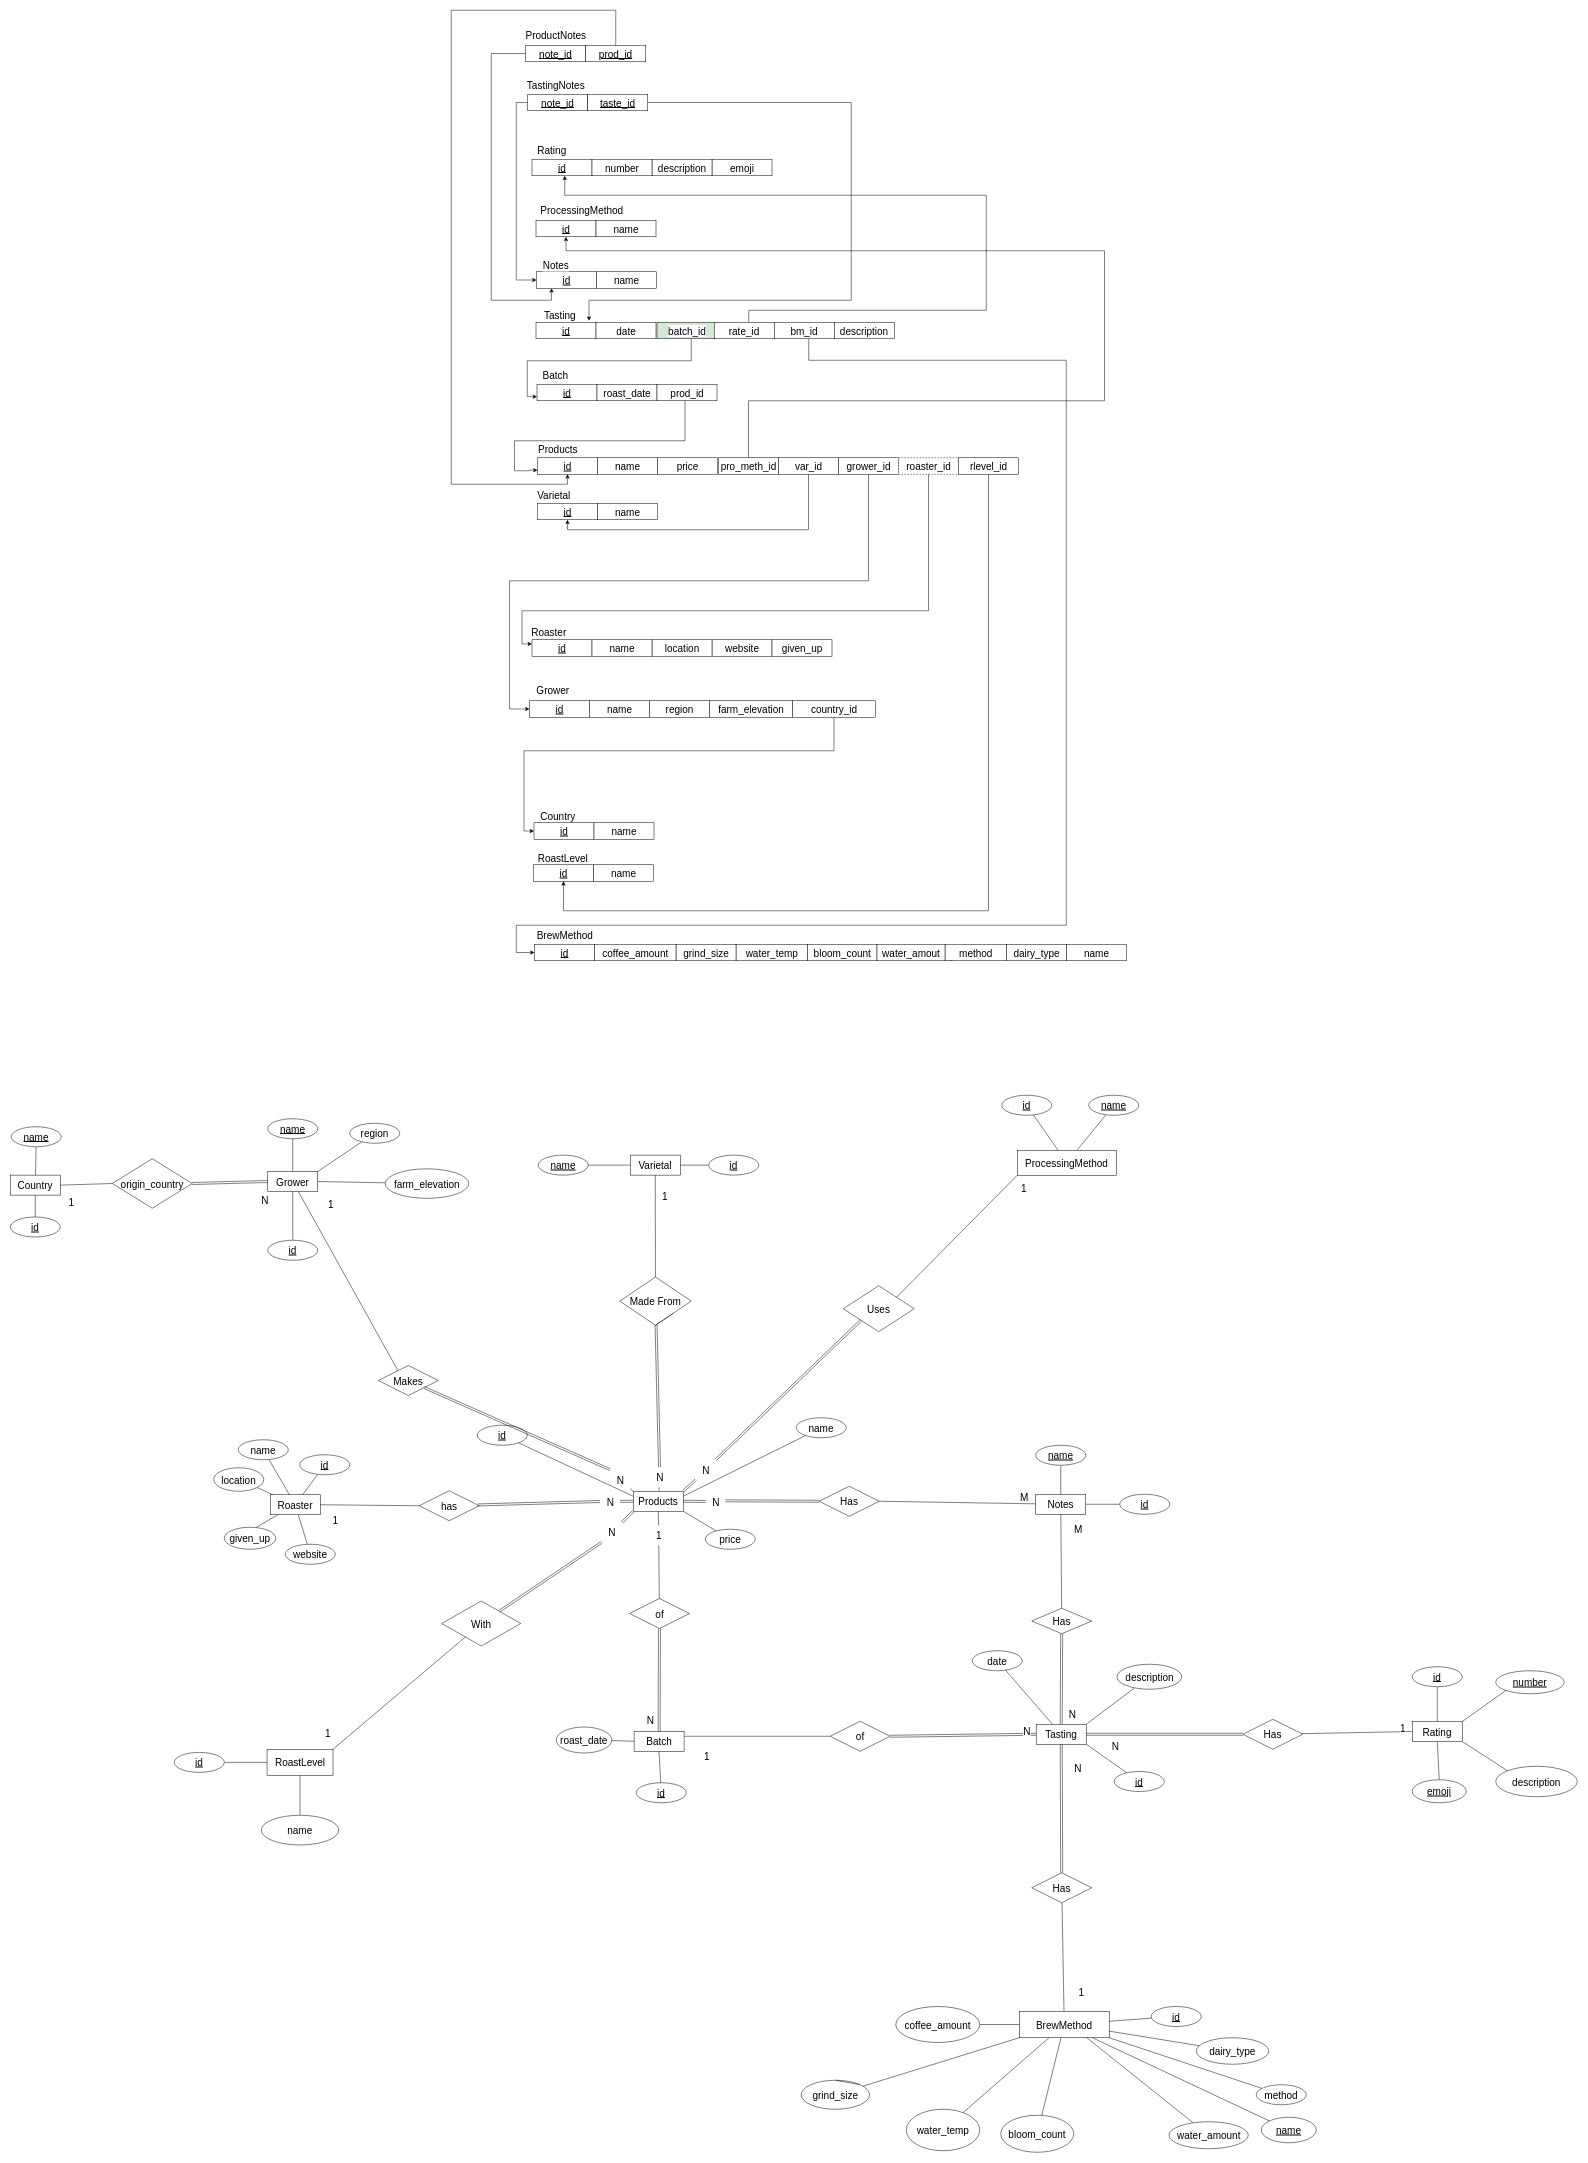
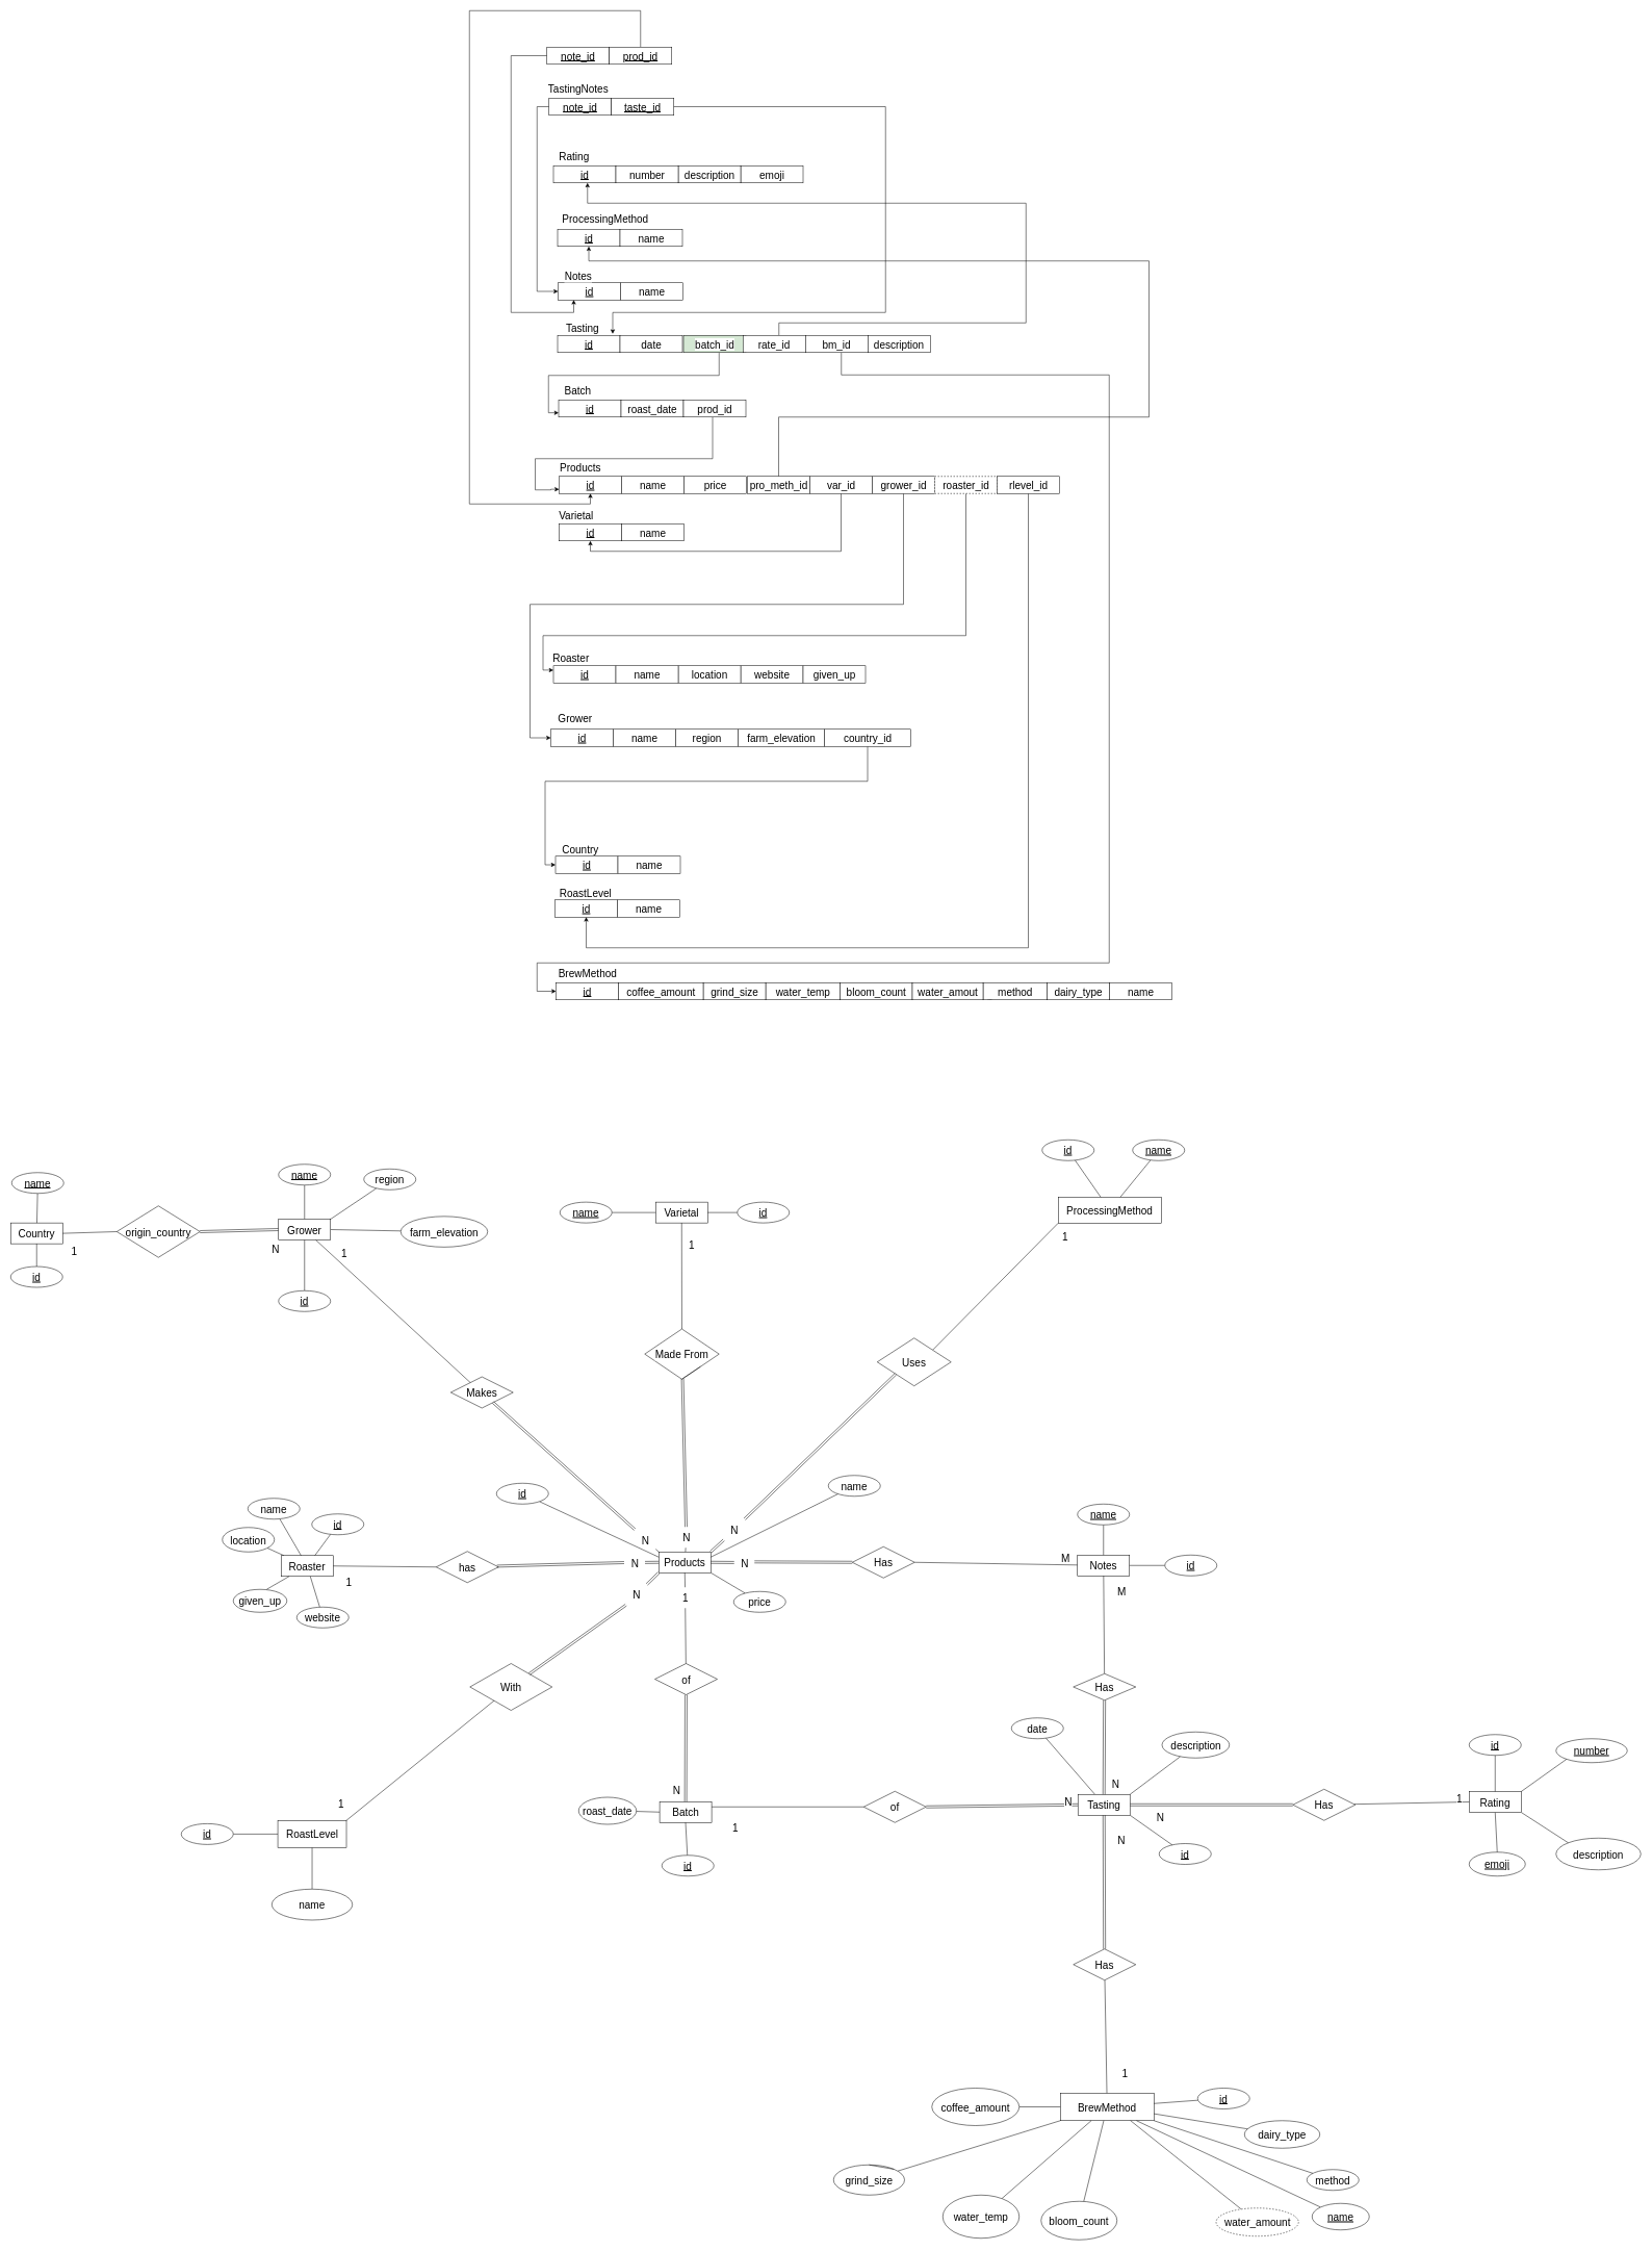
- <mxCell id="229" value="ProductNotes" style="text;html=1;align=center;verticalAlign=middle;resizable=0;points=[];autosize=1;strokeColor=none;fillColor=none;fontSize=20;" parent="1" vertex="1"><mxGeometry x="1040.5" y="50" width="140" height="40" as="geometry" /></mxCell>
- <mxCell id="74" value="Makes" style="shape=rhombus;perimeter=rhombusPerimeter;whiteSpace=wrap;html=1;align=center;fontFamily=Helvetica;fontSize=20;fontColor=default;labelBackgroundColor=default;" parent="1" vertex="1"><mxGeometry x="756" y="2730.5" width="120" height="60" as="geometry" /></mxCell>
+ <mxCell id="74" value="Makes" style="shape=rhombus;perimeter=rhombusPerimeter;whiteSpace=wrap;html=1;align=center;fontFamily=Helvetica;fontSize=20;fontColor=default;labelBackgroundColor=default;" parent="1" vertex="1"><mxGeometry x="866" y="2645.5" width="120" height="60" as="geometry" /></mxCell>
- <mxCell id="137" value="With" style="shape=rhombus;perimeter=rhombusPerimeter;whiteSpace=wrap;html=1;align=center;fontFamily=Helvetica;fontSize=20;fontColor=default;labelBackgroundColor=default;" parent="1" vertex="1"><mxGeometry x="883" y="3201.5" width="158" height="90" as="geometry" /></mxCell>
+ <mxCell id="137" value="With" style="shape=rhombus;perimeter=rhombusPerimeter;whiteSpace=wrap;html=1;align=center;fontFamily=Helvetica;fontSize=20;fontColor=default;labelBackgroundColor=default;" parent="1" vertex="1"><mxGeometry x="903" y="3196.5" width="158" height="90" as="geometry" /></mxCell>
- <mxCell id="128" value="water_amount" style="ellipse;whiteSpace=wrap;html=1;align=center;fontFamily=Helvetica;fontSize=20;fontColor=default;labelBackgroundColor=default;" parent="1" vertex="1"><mxGeometry x="2337.5" y="4243" width="158.5" height="54" as="geometry" /></mxCell>
+ <mxCell id="128" value="water_amount" style="ellipse;whiteSpace=wrap;html=1;align=center;fontFamily=Helvetica;fontSize=20;fontColor=default;labelBackgroundColor=default;dashed=1;" parent="1" vertex="1"><mxGeometry x="2337.5" y="4243" width="158.5" height="54" as="geometry" /></mxCell>
